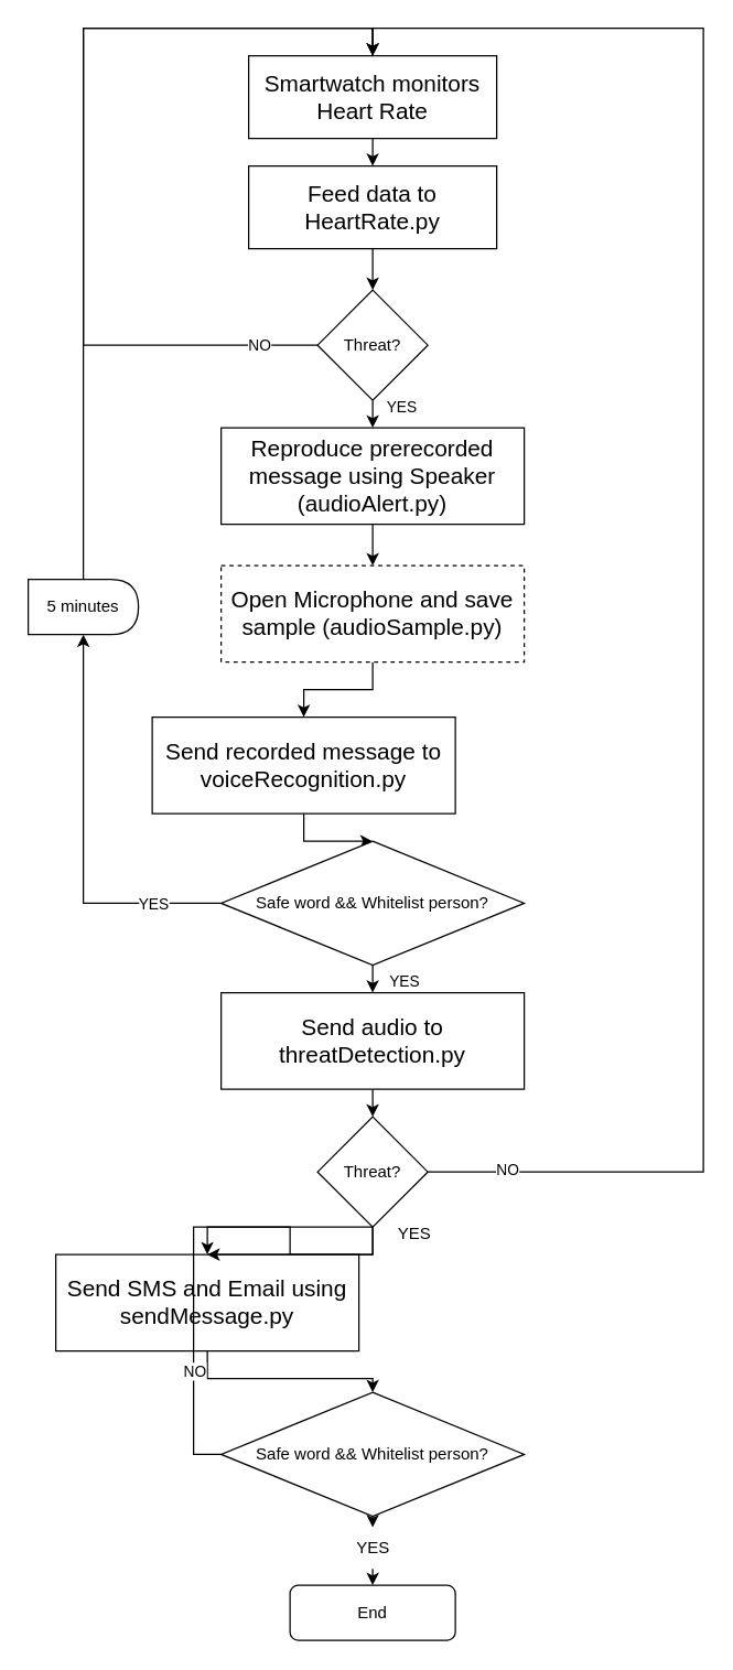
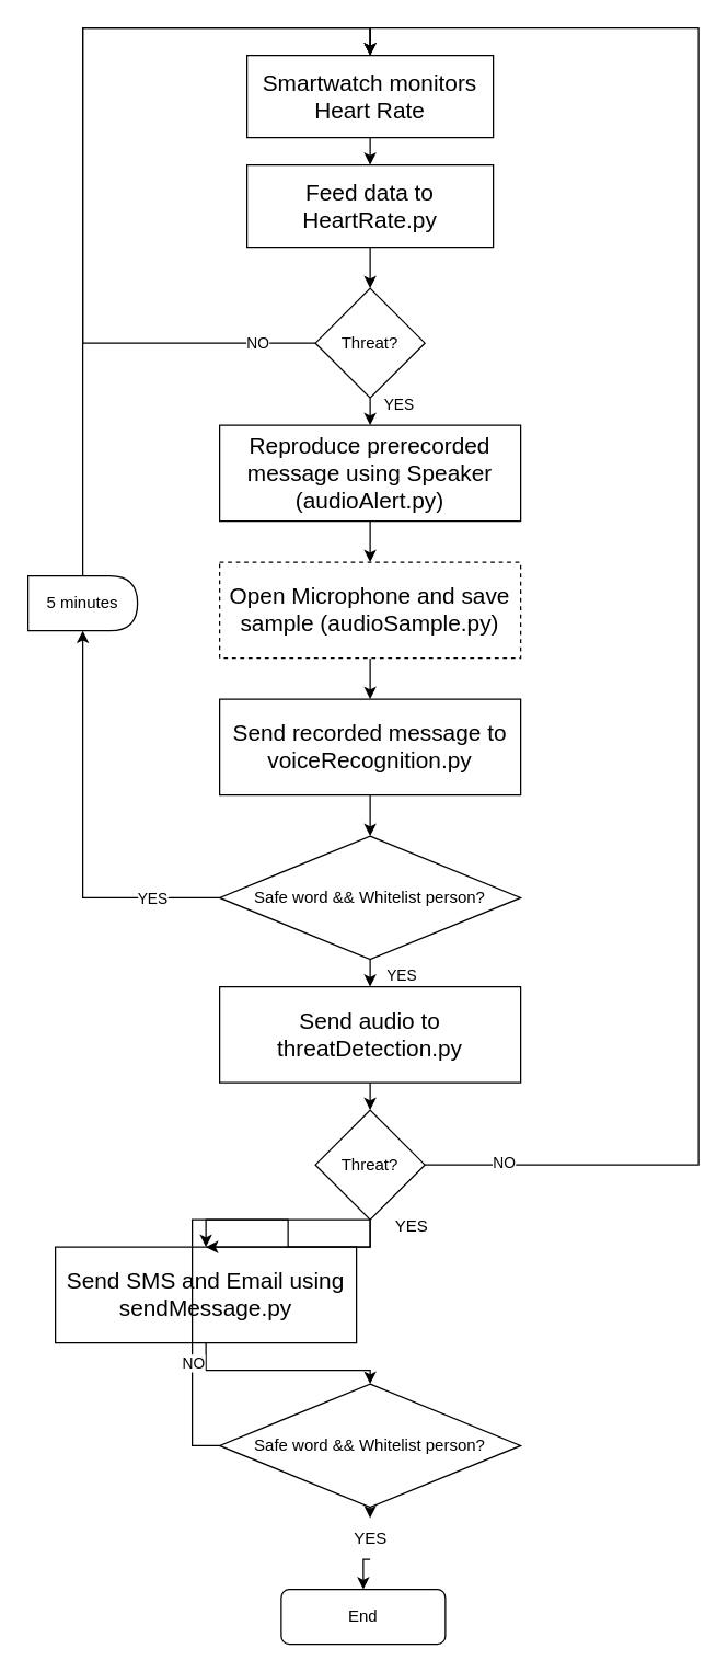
- <mxCell id="17" value="&lt;span data-lucid-content=&quot;{&amp;quot;t&amp;quot;:&amp;quot;Send recorded message to voiceRecognition.py&amp;quot;,&amp;quot;m&amp;quot;:[{&amp;quot;s&amp;quot;:0,&amp;quot;n&amp;quot;:&amp;quot;p&amp;quot;,&amp;quot;v&amp;quot;:1.2},{&amp;quot;s&amp;quot;:0,&amp;quot;n&amp;quot;:&amp;quot;a&amp;quot;,&amp;quot;v&amp;quot;:&amp;quot;center&amp;quot;},{&amp;quot;s&amp;quot;:0,&amp;quot;n&amp;quot;:&amp;quot;s&amp;quot;,&amp;quot;v&amp;quot;:22.222,&amp;quot;e&amp;quot;:44},{&amp;quot;s&amp;quot;:0,&amp;quot;n&amp;quot;:&amp;quot;fsp&amp;quot;,&amp;quot;v&amp;quot;:&amp;quot;ss_presetShapeStyle2_textStyle&amp;quot;,&amp;quot;e&amp;quot;:44},{&amp;quot;s&amp;quot;:0,&amp;quot;n&amp;quot;:&amp;quot;fsp2&amp;quot;,&amp;quot;v&amp;quot;:&amp;quot;ss_presetShapeStyle2_textStyle&amp;quot;,&amp;quot;e&amp;quot;:44}]}&quot; data-lucid-type=&quot;application/vnd.lucid.text&quot;&gt;&lt;span style=&quot;color:#000000;font-size:16.667px;&quot;&gt;Send recorded message to voiceRecognition.py&lt;/span&gt;&lt;/span&gt;" style="rounded=0;whiteSpace=wrap;html=1;" vertex="1" parent="1"><mxGeometry x="110" y="520" width="220" height="70" as="geometry" /></mxCell>
+ <mxCell id="17" value="&lt;span data-lucid-content=&quot;{&amp;quot;t&amp;quot;:&amp;quot;Send recorded message to voiceRecognition.py&amp;quot;,&amp;quot;m&amp;quot;:[{&amp;quot;s&amp;quot;:0,&amp;quot;n&amp;quot;:&amp;quot;p&amp;quot;,&amp;quot;v&amp;quot;:1.2},{&amp;quot;s&amp;quot;:0,&amp;quot;n&amp;quot;:&amp;quot;a&amp;quot;,&amp;quot;v&amp;quot;:&amp;quot;center&amp;quot;},{&amp;quot;s&amp;quot;:0,&amp;quot;n&amp;quot;:&amp;quot;s&amp;quot;,&amp;quot;v&amp;quot;:22.222,&amp;quot;e&amp;quot;:44},{&amp;quot;s&amp;quot;:0,&amp;quot;n&amp;quot;:&amp;quot;fsp&amp;quot;,&amp;quot;v&amp;quot;:&amp;quot;ss_presetShapeStyle2_textStyle&amp;quot;,&amp;quot;e&amp;quot;:44},{&amp;quot;s&amp;quot;:0,&amp;quot;n&amp;quot;:&amp;quot;fsp2&amp;quot;,&amp;quot;v&amp;quot;:&amp;quot;ss_presetShapeStyle2_textStyle&amp;quot;,&amp;quot;e&amp;quot;:44}]}&quot; data-lucid-type=&quot;application/vnd.lucid.text&quot;&gt;&lt;span style=&quot;color:#000000;font-size:16.667px;&quot;&gt;Send recorded message to voiceRecognition.py&lt;/span&gt;&lt;/span&gt;" style="rounded=0;whiteSpace=wrap;html=1;" vertex="1" parent="1"><mxGeometry x="160" y="510" width="220" height="70" as="geometry" /></mxCell>
- <mxCell id="2" value="End" style="rounded=1;whiteSpace=wrap;html=1;fontSize=12;glass=0;strokeWidth=1;shadow=0;" parent="1" vertex="1"><mxGeometry x="210" y="1150" width="120" height="40" as="geometry" /></mxCell>
+ <mxCell id="2" value="End" style="rounded=1;whiteSpace=wrap;html=1;fontSize=12;glass=0;strokeWidth=1;shadow=0;" parent="1" vertex="1"><mxGeometry x="205" y="1160" width="120" height="40" as="geometry" /></mxCell>
